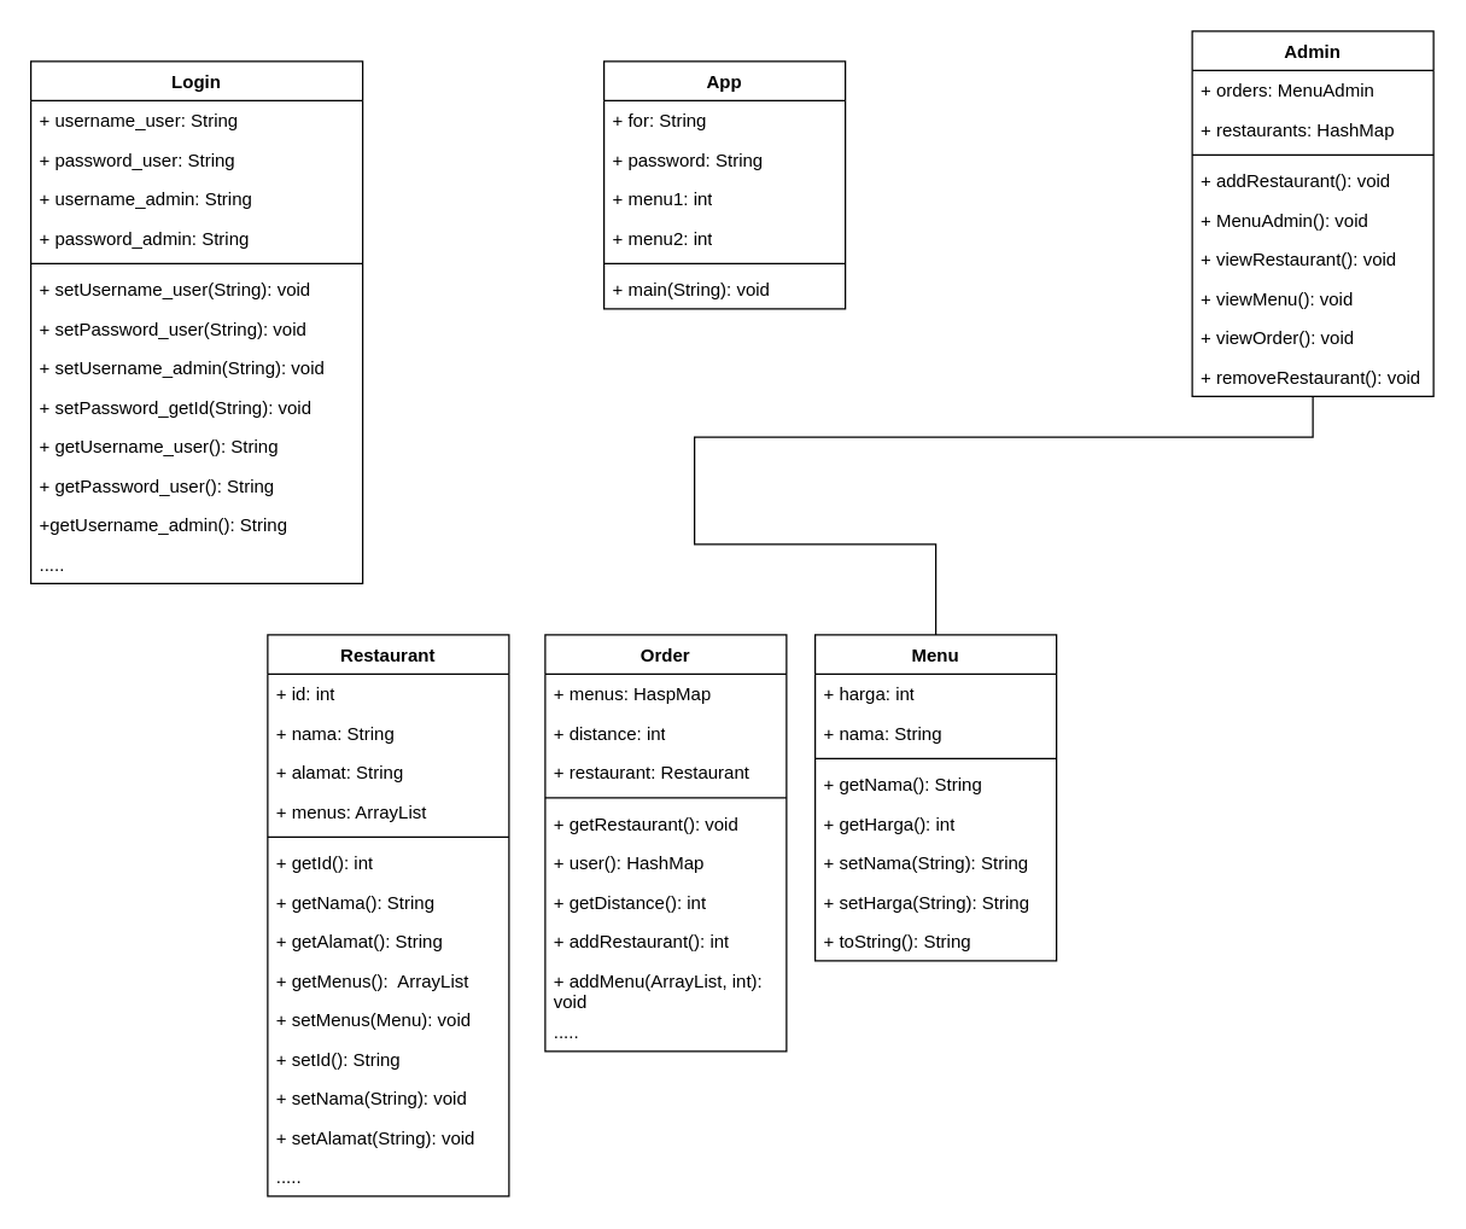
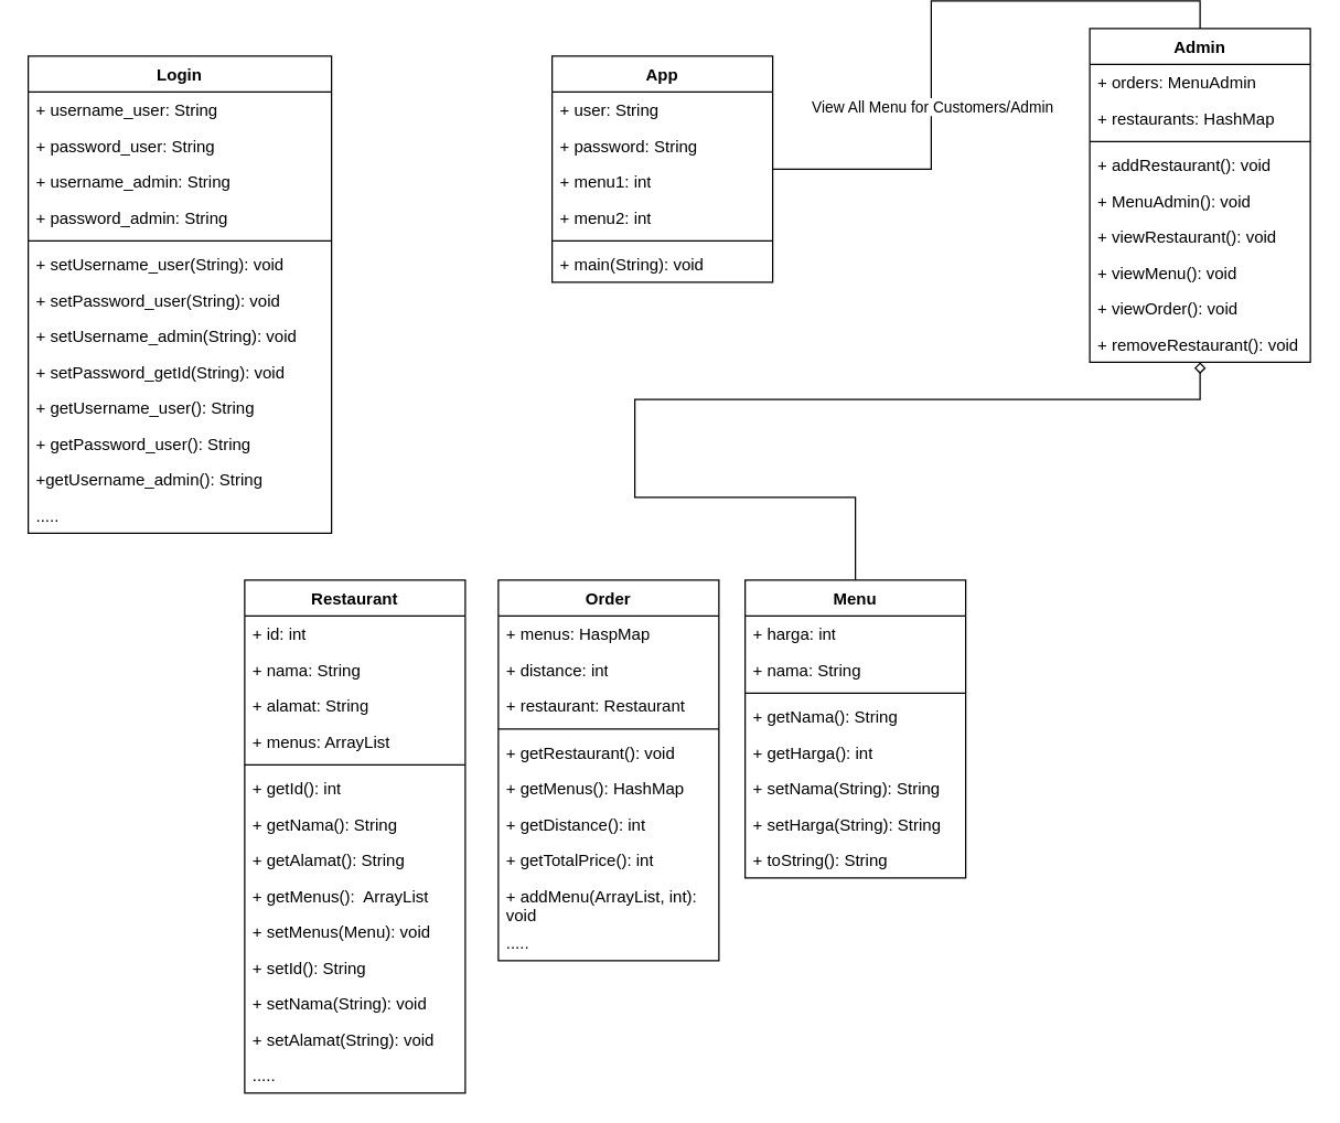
+ <mxCell id="2" style="edgeStyle=orthogonalEdgeStyle;rounded=0;orthogonalLoop=1;jettySize=auto;html=1;entryX=0.5;entryY=0;entryDx=0;entryDy=0;endArrow=none;endFill=0;" parent="1" source="4" target="51" edge="1"><mxGeometry relative="1" as="geometry" /></mxCell>
+ <mxCell id="3" value="View All Menu for Customers/Admin" style="edgeLabel;html=1;align=center;verticalAlign=middle;resizable=0;points=[];" parent="2" connectable="0" vertex="1"><mxGeometry x="-0.288" relative="1" as="geometry"><mxPoint as="offset" /></mxGeometry></mxCell>
- <mxCell id="5" value="+ for: String" style="text;strokeColor=none;fillColor=none;align=left;verticalAlign=top;spacingLeft=4;spacingRight=4;overflow=hidden;rotatable=0;points=[[0,0.5],[1,0.5]];portConstraint=eastwest;whiteSpace=wrap;html=1;" parent="4" vertex="1"><mxGeometry y="26" width="160" height="26" as="geometry" /></mxCell>
+ <mxCell id="5" value="+ user: String" style="text;strokeColor=none;fillColor=none;align=left;verticalAlign=top;spacingLeft=4;spacingRight=4;overflow=hidden;rotatable=0;points=[[0,0.5],[1,0.5]];portConstraint=eastwest;whiteSpace=wrap;html=1;" parent="4" vertex="1"><mxGeometry y="26" width="160" height="26" as="geometry" /></mxCell>
- <mxCell id="25" style="edgeStyle=orthogonalEdgeStyle;rounded=0;orthogonalLoop=1;jettySize=auto;html=1;endArrow=none;endFill=0;" parent="1" source="26" target="60" edge="1"><mxGeometry relative="1" as="geometry"><Array as="points"><mxPoint x="620" y="360" /><mxPoint x="460" y="360" /><mxPoint x="460" y="289" /></Array></mxGeometry></mxCell>
+ <mxCell id="25" style="edgeStyle=orthogonalEdgeStyle;rounded=0;orthogonalLoop=1;jettySize=auto;html=1;endArrow=diamond;endFill=0;" parent="1" source="26" target="60" edge="1"><mxGeometry relative="1" as="geometry"><Array as="points"><mxPoint x="620" y="360" /><mxPoint x="460" y="360" /><mxPoint x="460" y="289" /></Array></mxGeometry></mxCell>
- <mxCell id="67" value="+ user(): HashMap" style="text;strokeColor=none;fillColor=none;align=left;verticalAlign=top;spacingLeft=4;spacingRight=4;overflow=hidden;rotatable=0;points=[[0,0.5],[1,0.5]];portConstraint=eastwest;whiteSpace=wrap;html=1;" parent="61" vertex="1"><mxGeometry y="138" width="160" height="26" as="geometry" /></mxCell>
+ <mxCell id="67" value="+ getMenus(): HashMap" style="text;strokeColor=none;fillColor=none;align=left;verticalAlign=top;spacingLeft=4;spacingRight=4;overflow=hidden;rotatable=0;points=[[0,0.5],[1,0.5]];portConstraint=eastwest;whiteSpace=wrap;html=1;" parent="61" vertex="1"><mxGeometry y="138" width="160" height="26" as="geometry" /></mxCell>
- <mxCell id="69" value="+ addRestaurant(): int" style="text;strokeColor=none;fillColor=none;align=left;verticalAlign=top;spacingLeft=4;spacingRight=4;overflow=hidden;rotatable=0;points=[[0,0.5],[1,0.5]];portConstraint=eastwest;whiteSpace=wrap;html=1;" parent="61" vertex="1"><mxGeometry y="190" width="160" height="26" as="geometry" /></mxCell>
+ <mxCell id="69" value="+ getTotalPrice(): int" style="text;strokeColor=none;fillColor=none;align=left;verticalAlign=top;spacingLeft=4;spacingRight=4;overflow=hidden;rotatable=0;points=[[0,0.5],[1,0.5]];portConstraint=eastwest;whiteSpace=wrap;html=1;" parent="61" vertex="1"><mxGeometry y="190" width="160" height="26" as="geometry" /></mxCell>
